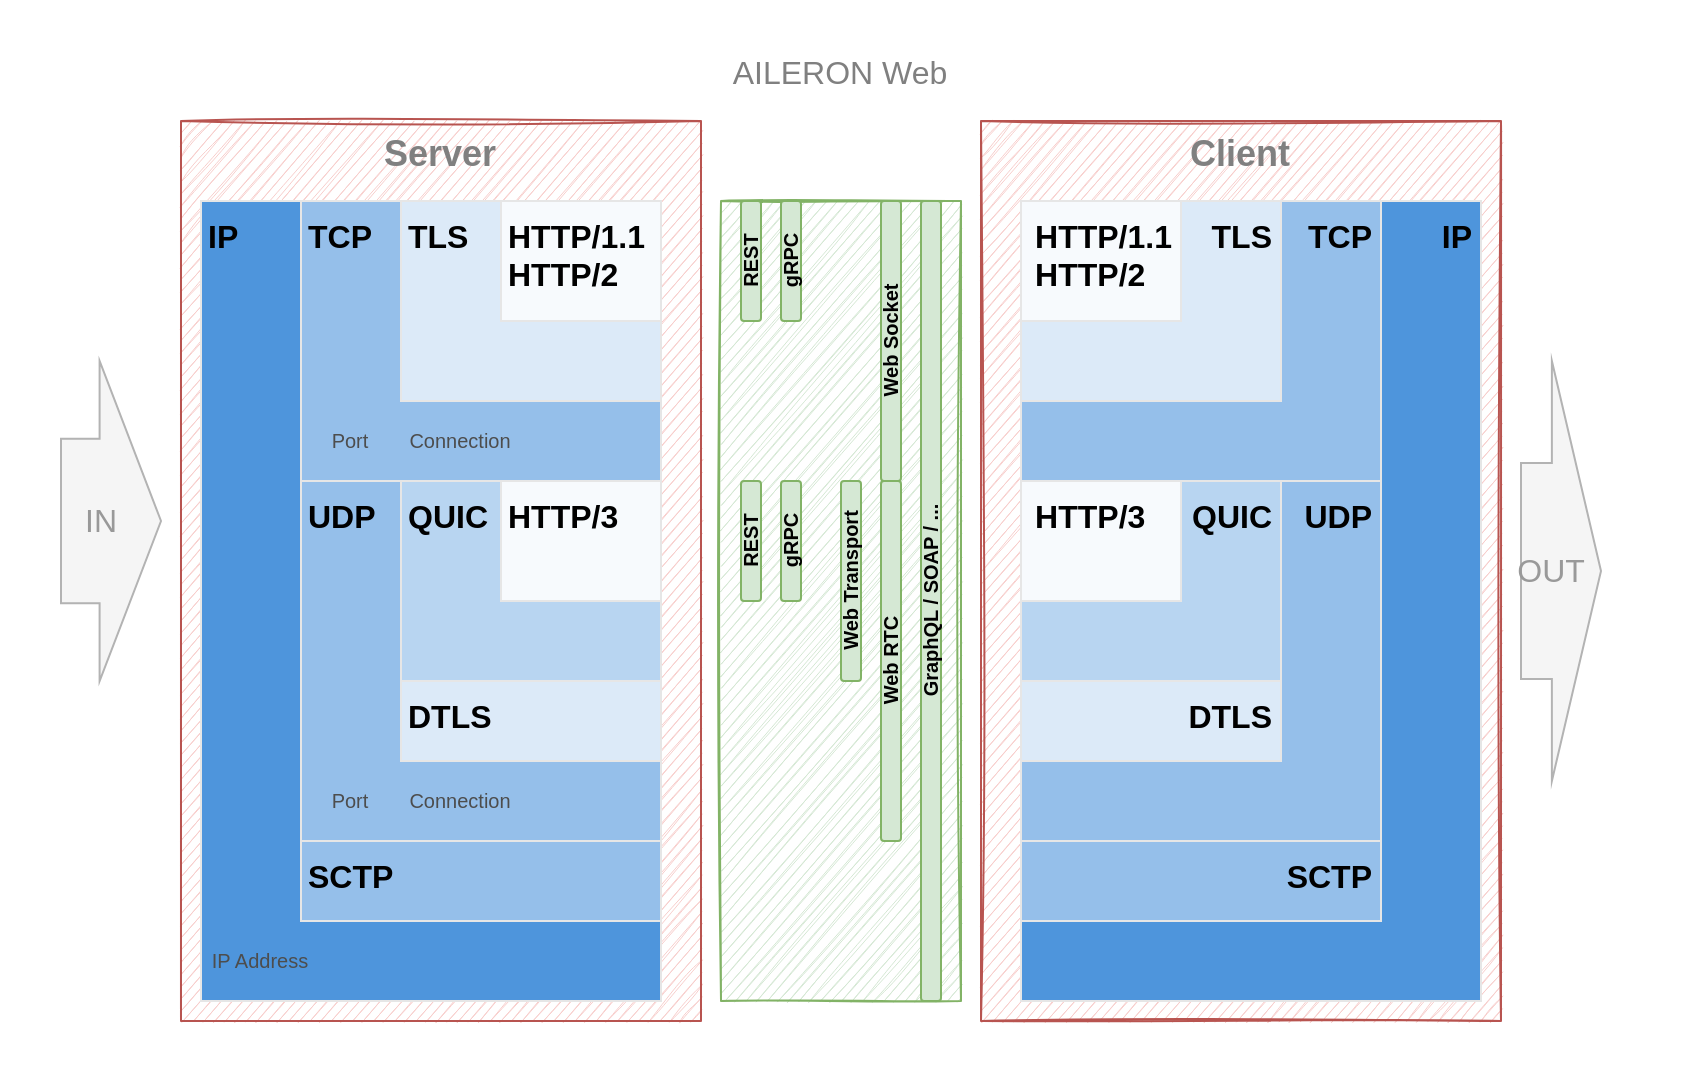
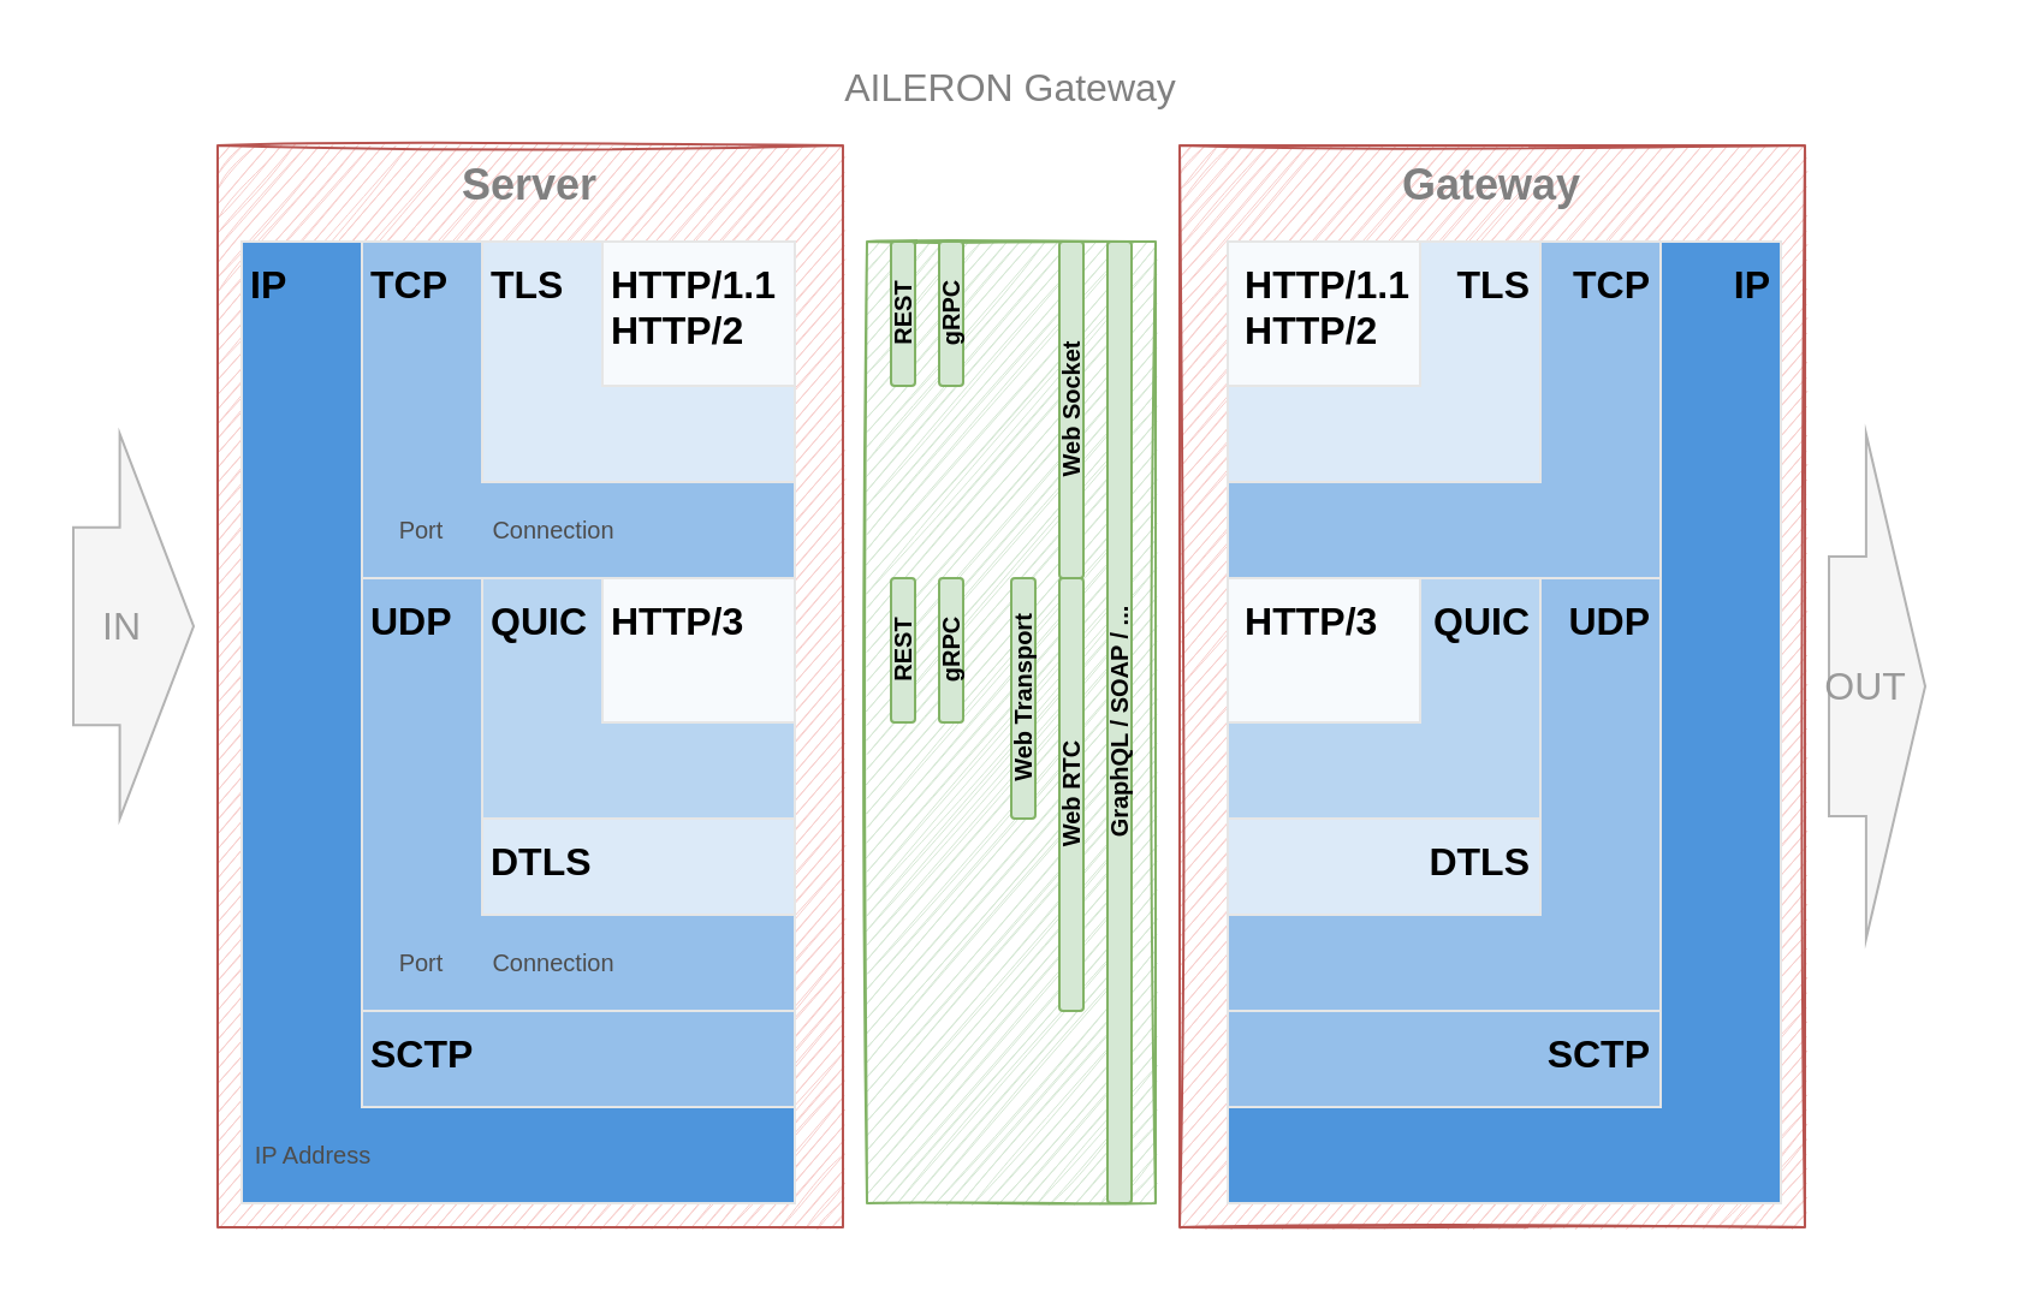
- <mxCell id="2" value="AILERON Web" style="rounded=0;whiteSpace=wrap;html=1;fontSize=16;strokeColor=none;fillColor=default;verticalAlign=top;fontColor=#808080;" parent="1" vertex="1"><mxGeometry x="20" y="20" width="800" height="500" as="geometry" /></mxCell>
+ <mxCell id="2" value="AILERON Gateway" style="rounded=0;whiteSpace=wrap;html=1;fontSize=16;strokeColor=none;fillColor=default;verticalAlign=top;fontColor=#808080;" parent="1" vertex="1"><mxGeometry x="20" y="20" width="800" height="500" as="geometry" /></mxCell>
- <mxCell id="3" value="Client" style="rounded=0;whiteSpace=wrap;html=1;sketch=1;fontSize=18;strokeColor=#b85450;strokeWidth=1;fillColor=#f8cecc;verticalAlign=top;fontStyle=1;imageAspect=0;fontColor=#808080;" parent="1" vertex="1"><mxGeometry x="490" y="60" width="260" height="450" as="geometry" /></mxCell>
+ <mxCell id="3" value="Gateway" style="rounded=0;whiteSpace=wrap;html=1;sketch=1;fontSize=18;strokeColor=#b85450;strokeWidth=1;fillColor=#f8cecc;verticalAlign=top;fontStyle=1;imageAspect=0;fontColor=#808080;" parent="1" vertex="1"><mxGeometry x="490" y="60" width="260" height="450" as="geometry" /></mxCell>
